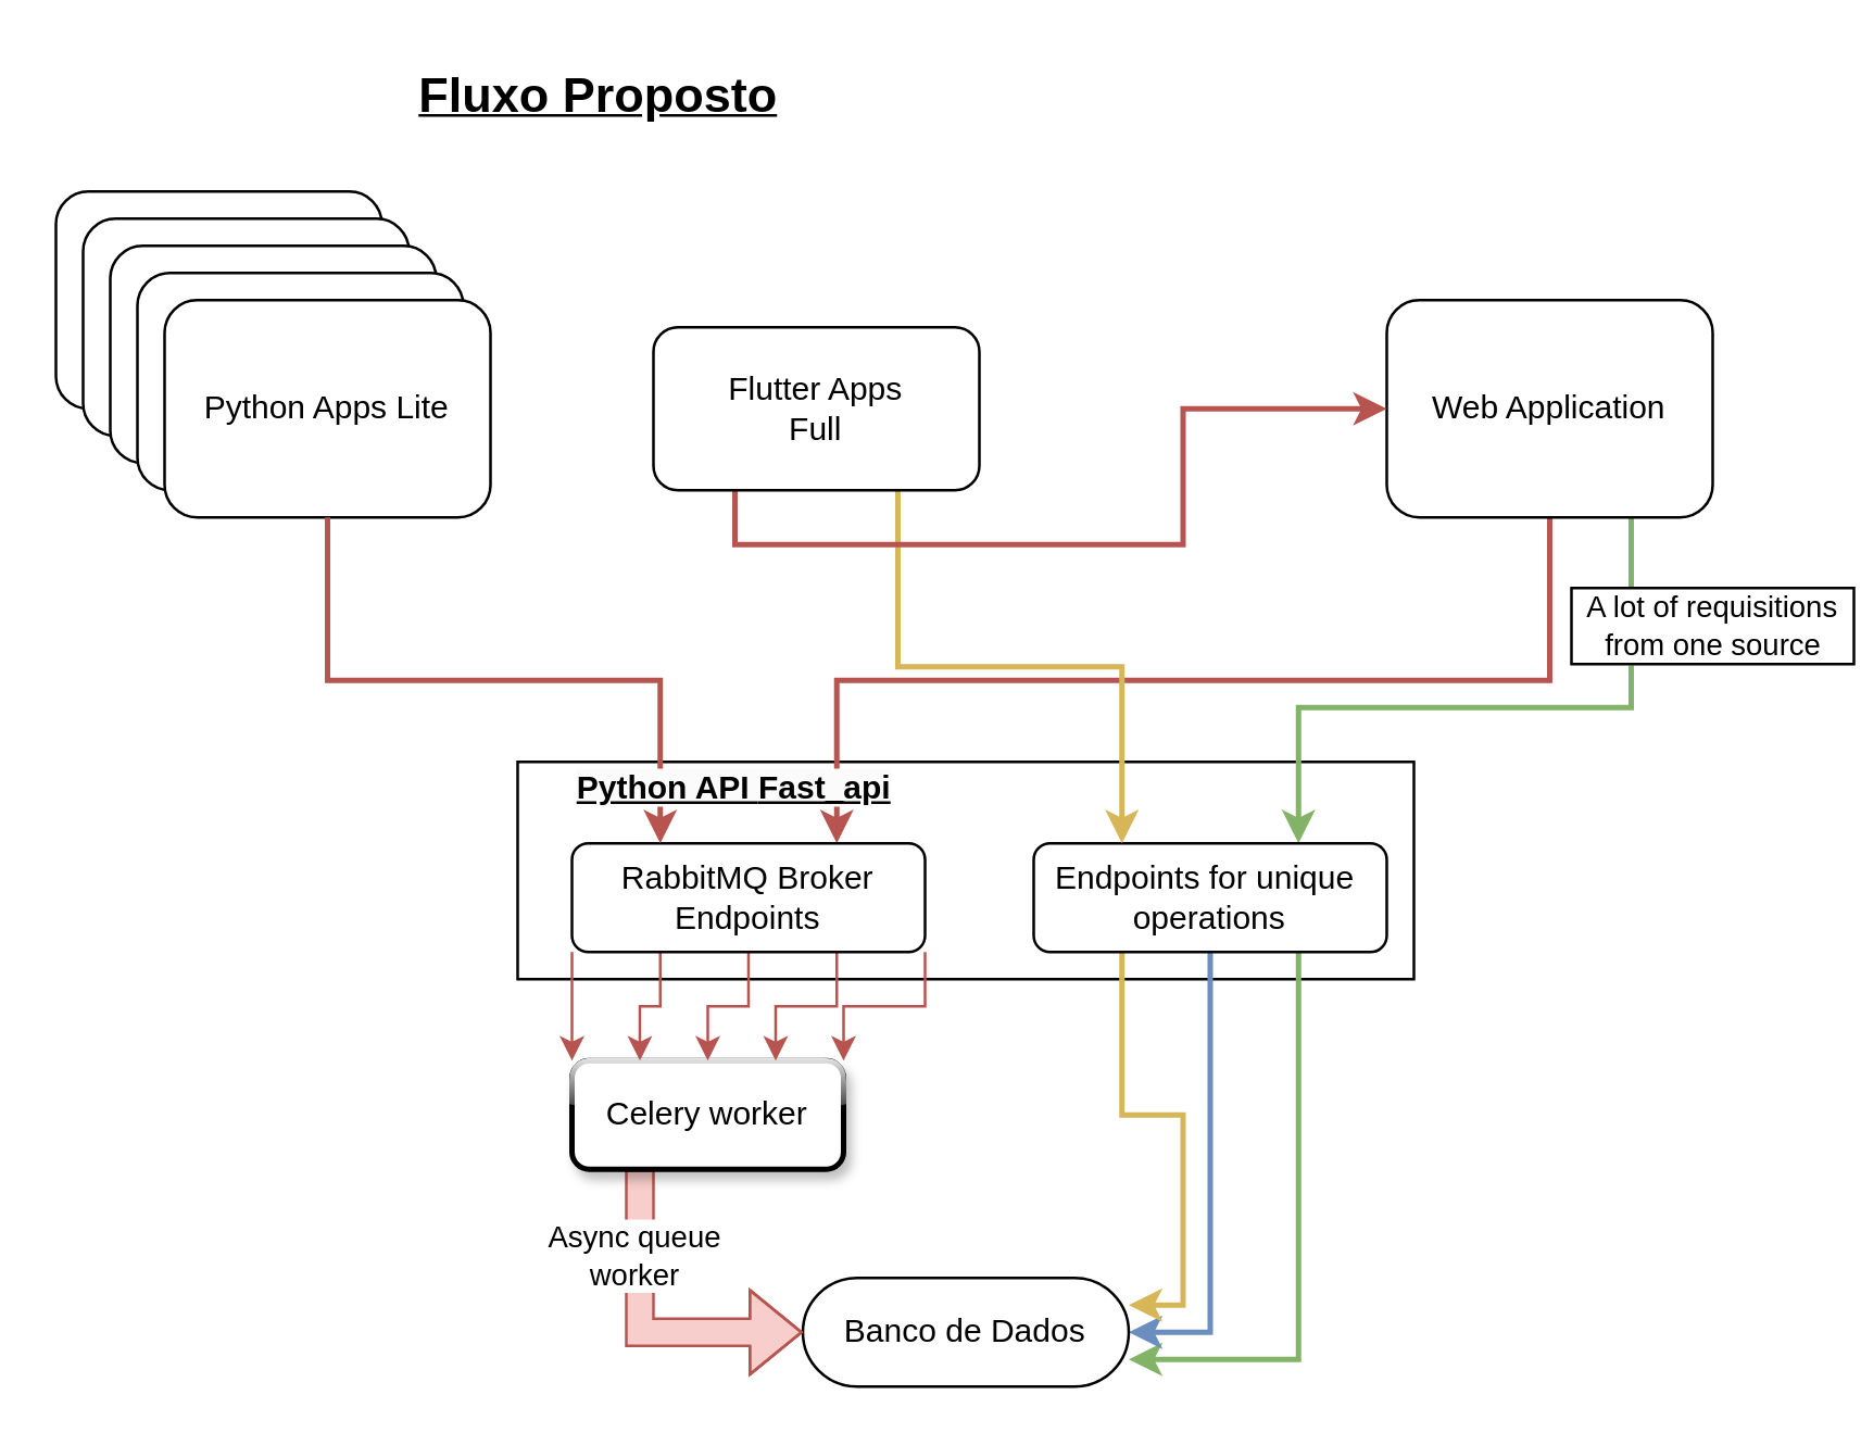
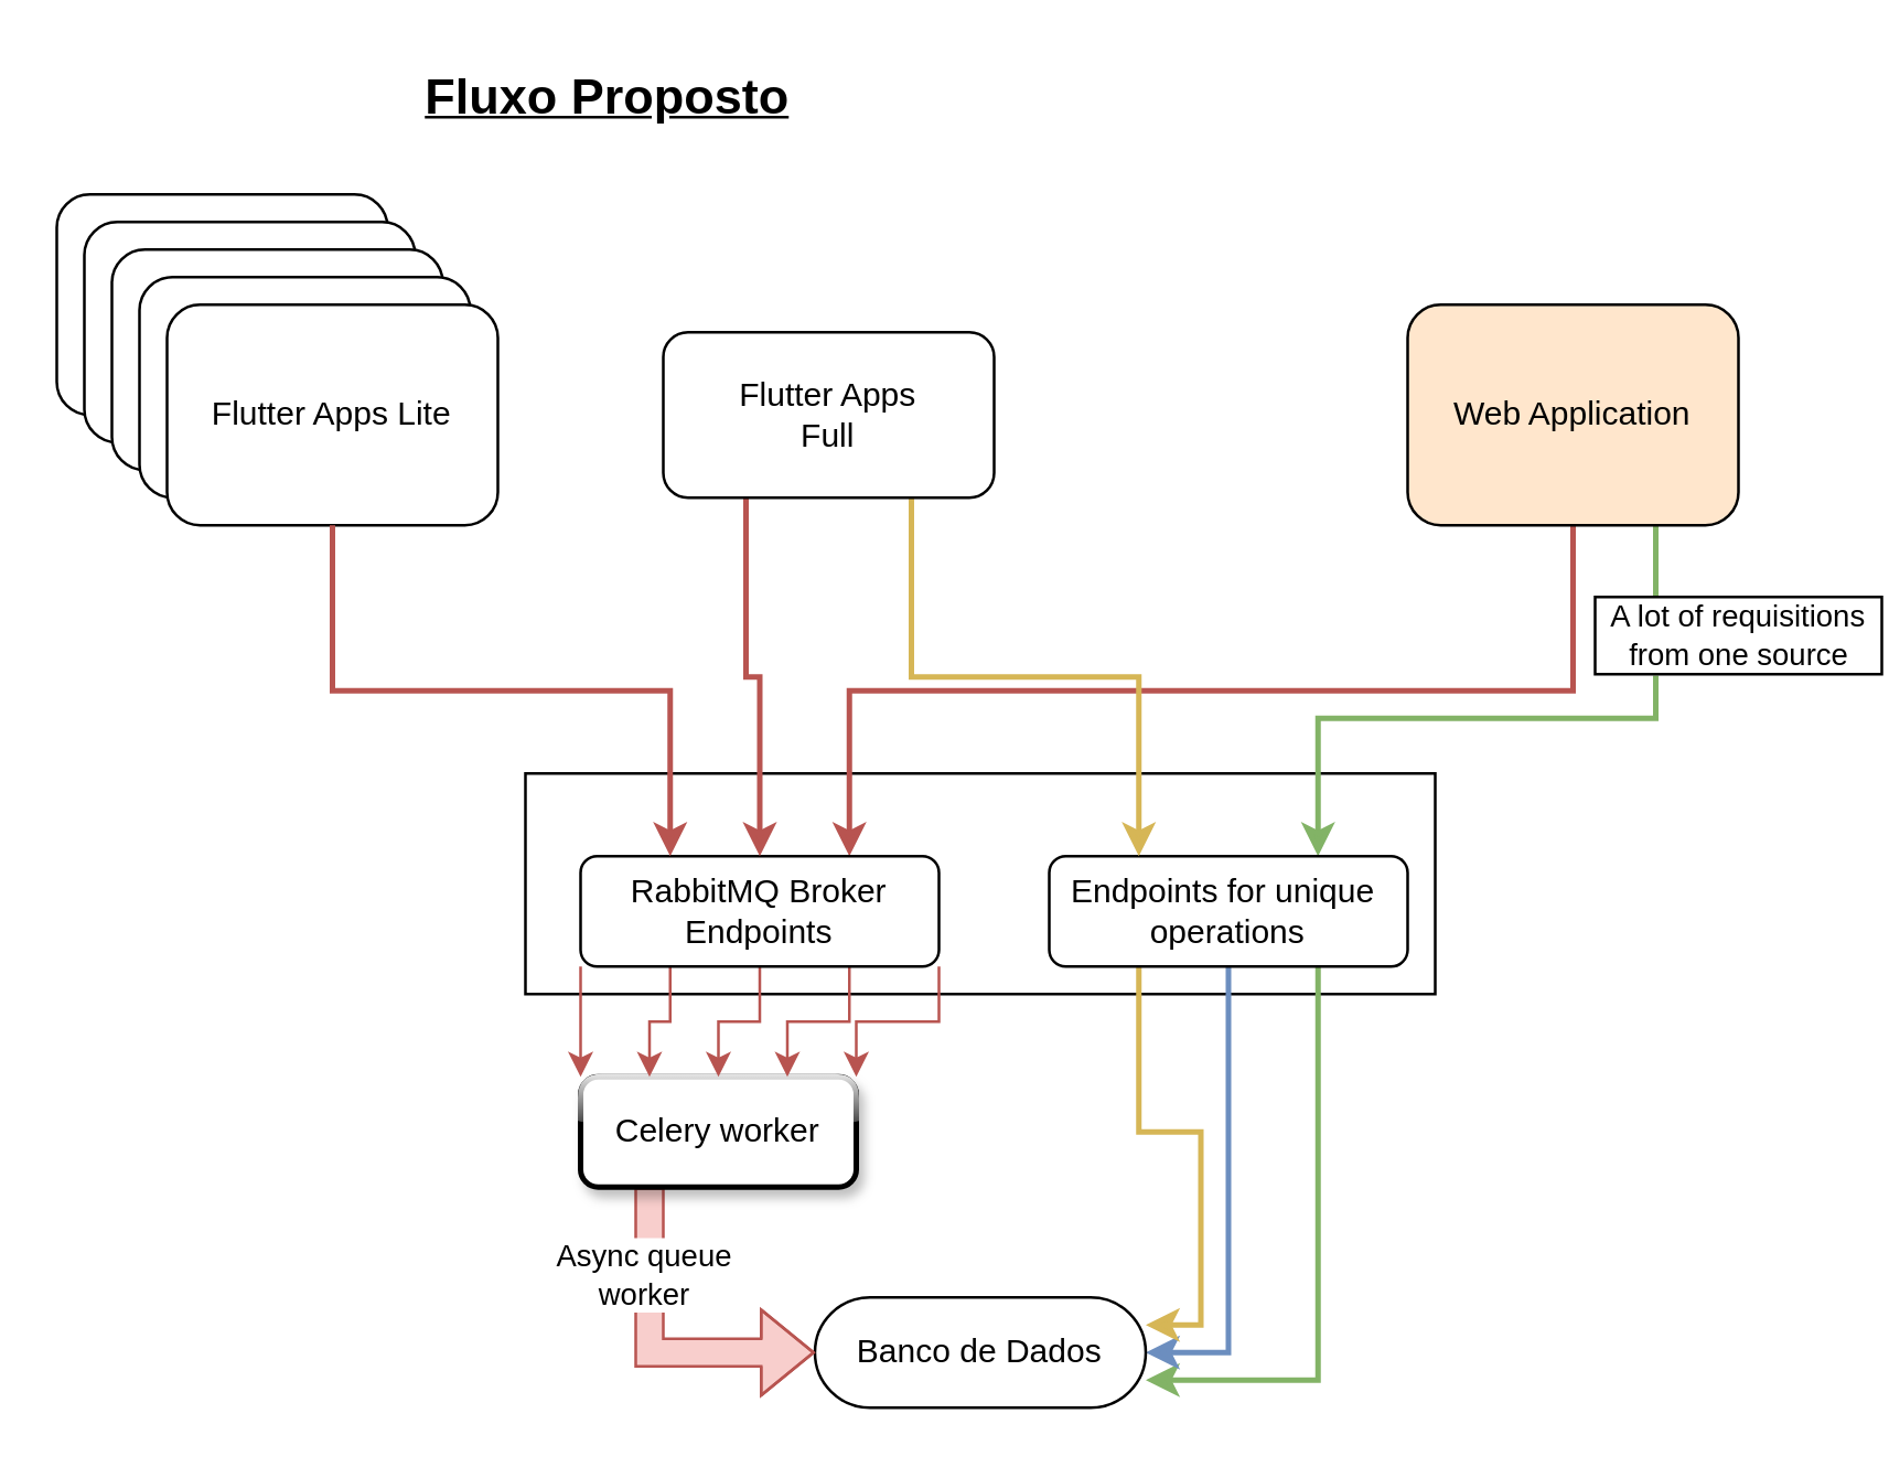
- <mxCell id="16" value="Python Apps Lite" style="rounded=1;whiteSpace=wrap;html=1;" vertex="1" parent="11"><mxGeometry x="40" y="40" width="120" height="80" as="geometry" /></mxCell>
+ <mxCell id="16" value="Flutter Apps Lite" style="rounded=1;whiteSpace=wrap;html=1;" vertex="1" parent="11"><mxGeometry x="40" y="40" width="120" height="80" as="geometry" /></mxCell>
- <mxCell id="5" value="Web Application" style="rounded=1;whiteSpace=wrap;html=1;" vertex="1" parent="1"><mxGeometry x="510" y="110" width="120" height="80" as="geometry" /></mxCell>
+ <mxCell id="5" value="Web Application" style="rounded=1;whiteSpace=wrap;html=1;fillColor=#ffe6cc;" vertex="1" parent="1"><mxGeometry x="510" y="110" width="120" height="80" as="geometry" /></mxCell>
- <mxCell id="27" style="edgeStyle=orthogonalEdgeStyle;rounded=0;orthogonalLoop=1;jettySize=auto;html=1;exitX=0.25;exitY=1;exitDx=0;exitDy=0;strokeWidth=2;fillColor=#f8cecc;strokeColor=#b85450;" edge="1" parent="1" source="28" target="5"><mxGeometry relative="1" as="geometry" /></mxCell>
+ <mxCell id="27" style="edgeStyle=orthogonalEdgeStyle;rounded=0;orthogonalLoop=1;jettySize=auto;html=1;exitX=0.25;exitY=1;exitDx=0;exitDy=0;strokeWidth=2;fillColor=#f8cecc;strokeColor=#b85450;" edge="1" parent="1" source="28" target="25"><mxGeometry relative="1" as="geometry" /></mxCell>
- <mxCell id="30" value="&lt;span style=&quot;color: rgb(0, 0, 0); font-family: Helvetica; font-size: 12px; font-style: normal; font-variant-ligatures: normal; font-variant-caps: normal; letter-spacing: normal; orphans: 2; text-align: center; text-indent: 0px; text-transform: none; widows: 2; word-spacing: 0px; -webkit-text-stroke-width: 0px; background-color: rgb(251, 251, 251); float: none; display: inline !important;&quot;&gt;Python API&amp;nbsp;&lt;/span&gt;&lt;span style=&quot;color: rgb(0, 0, 0); font-family: Helvetica; font-size: 12px; font-style: normal; font-variant-ligatures: normal; font-variant-caps: normal; letter-spacing: normal; orphans: 2; text-align: center; text-indent: 0px; text-transform: none; widows: 2; word-spacing: 0px; -webkit-text-stroke-width: 0px; background-color: rgb(251, 251, 251); float: none; display: inline !important;&quot;&gt;Fast_api&lt;/span&gt;" style="text;html=1;strokeColor=none;fillColor=none;align=center;verticalAlign=middle;whiteSpace=wrap;rounded=0;fontStyle=5" vertex="1" parent="1"><mxGeometry x="190" y="280" width="160" height="20" as="geometry" /></mxCell>
